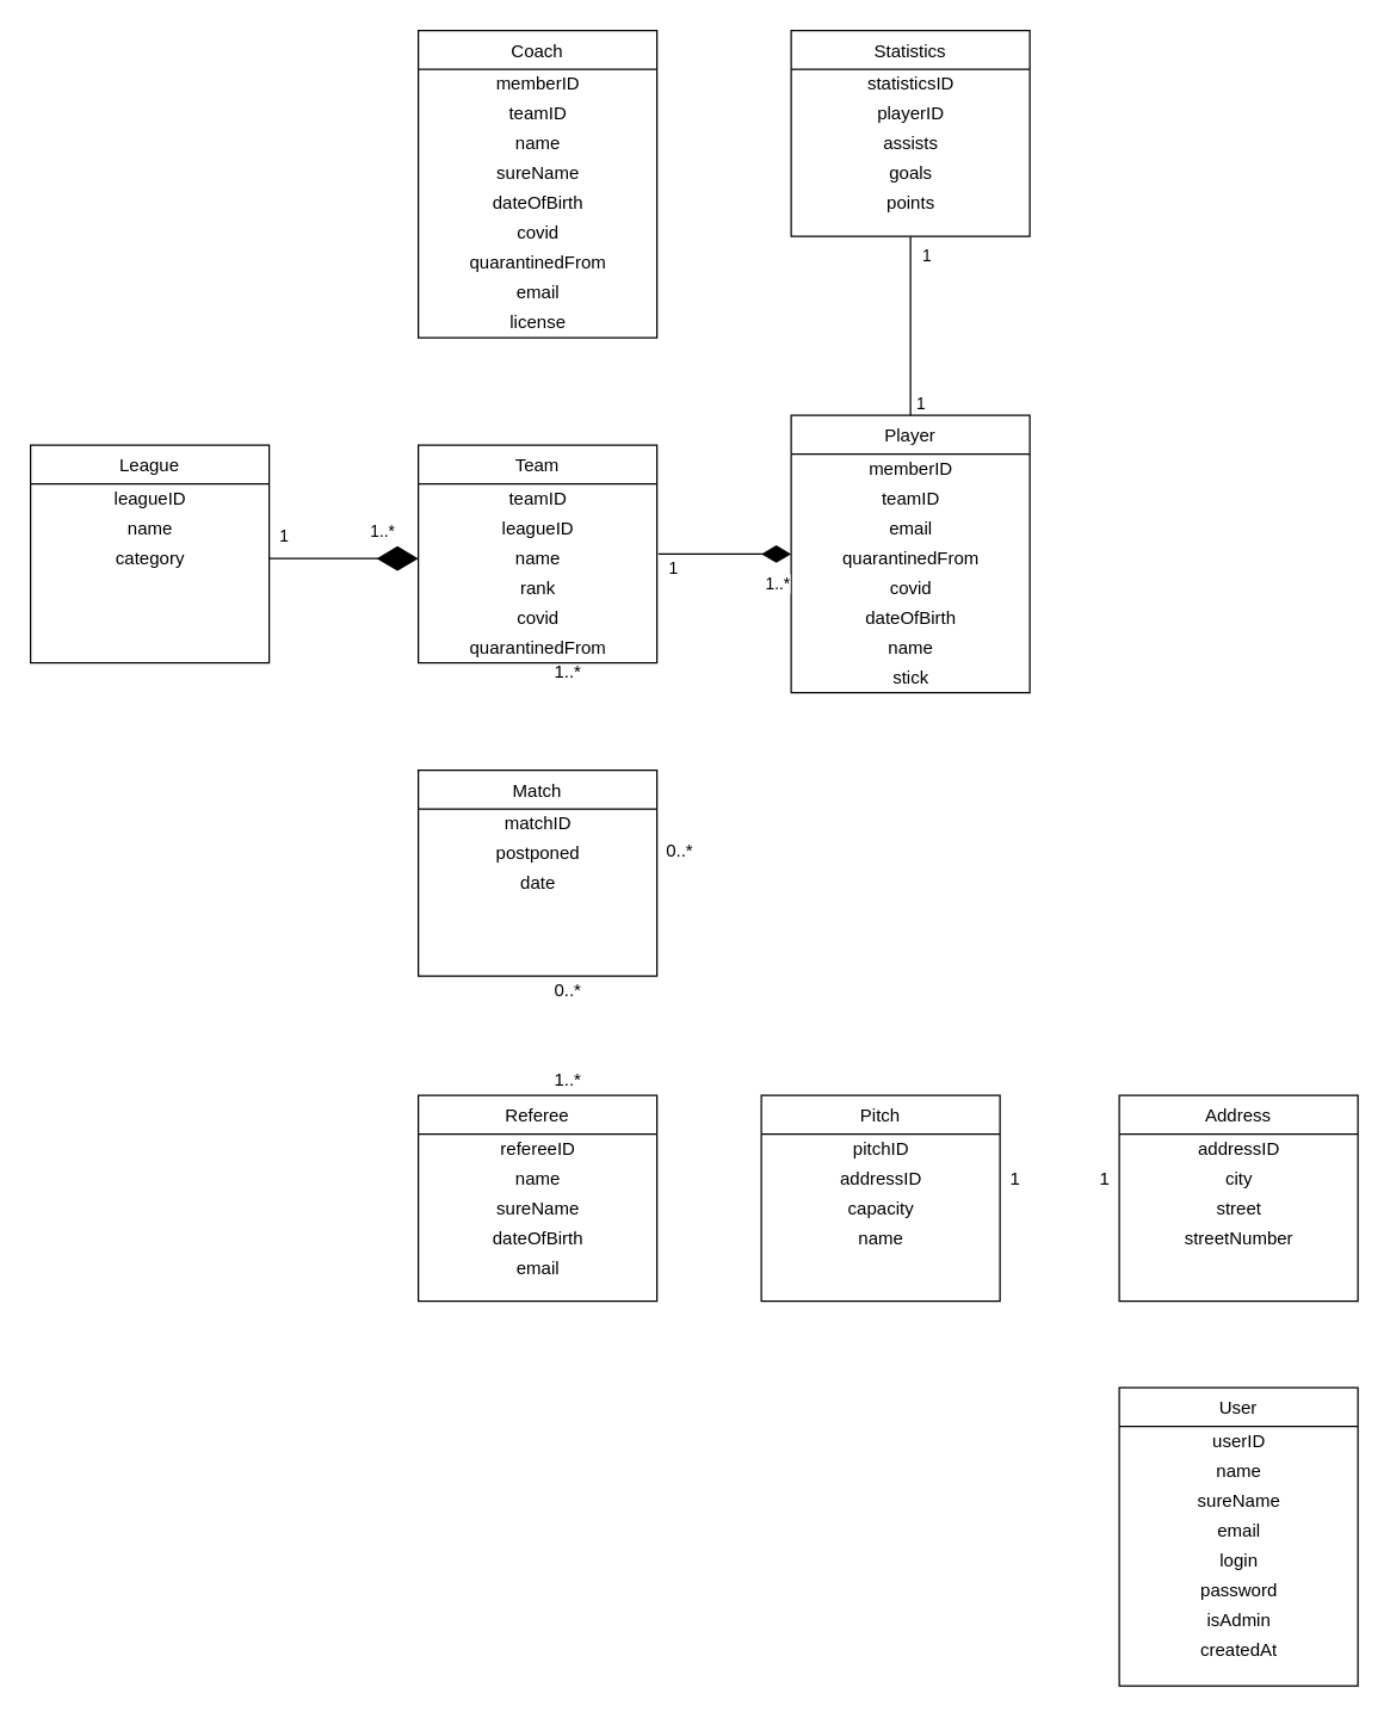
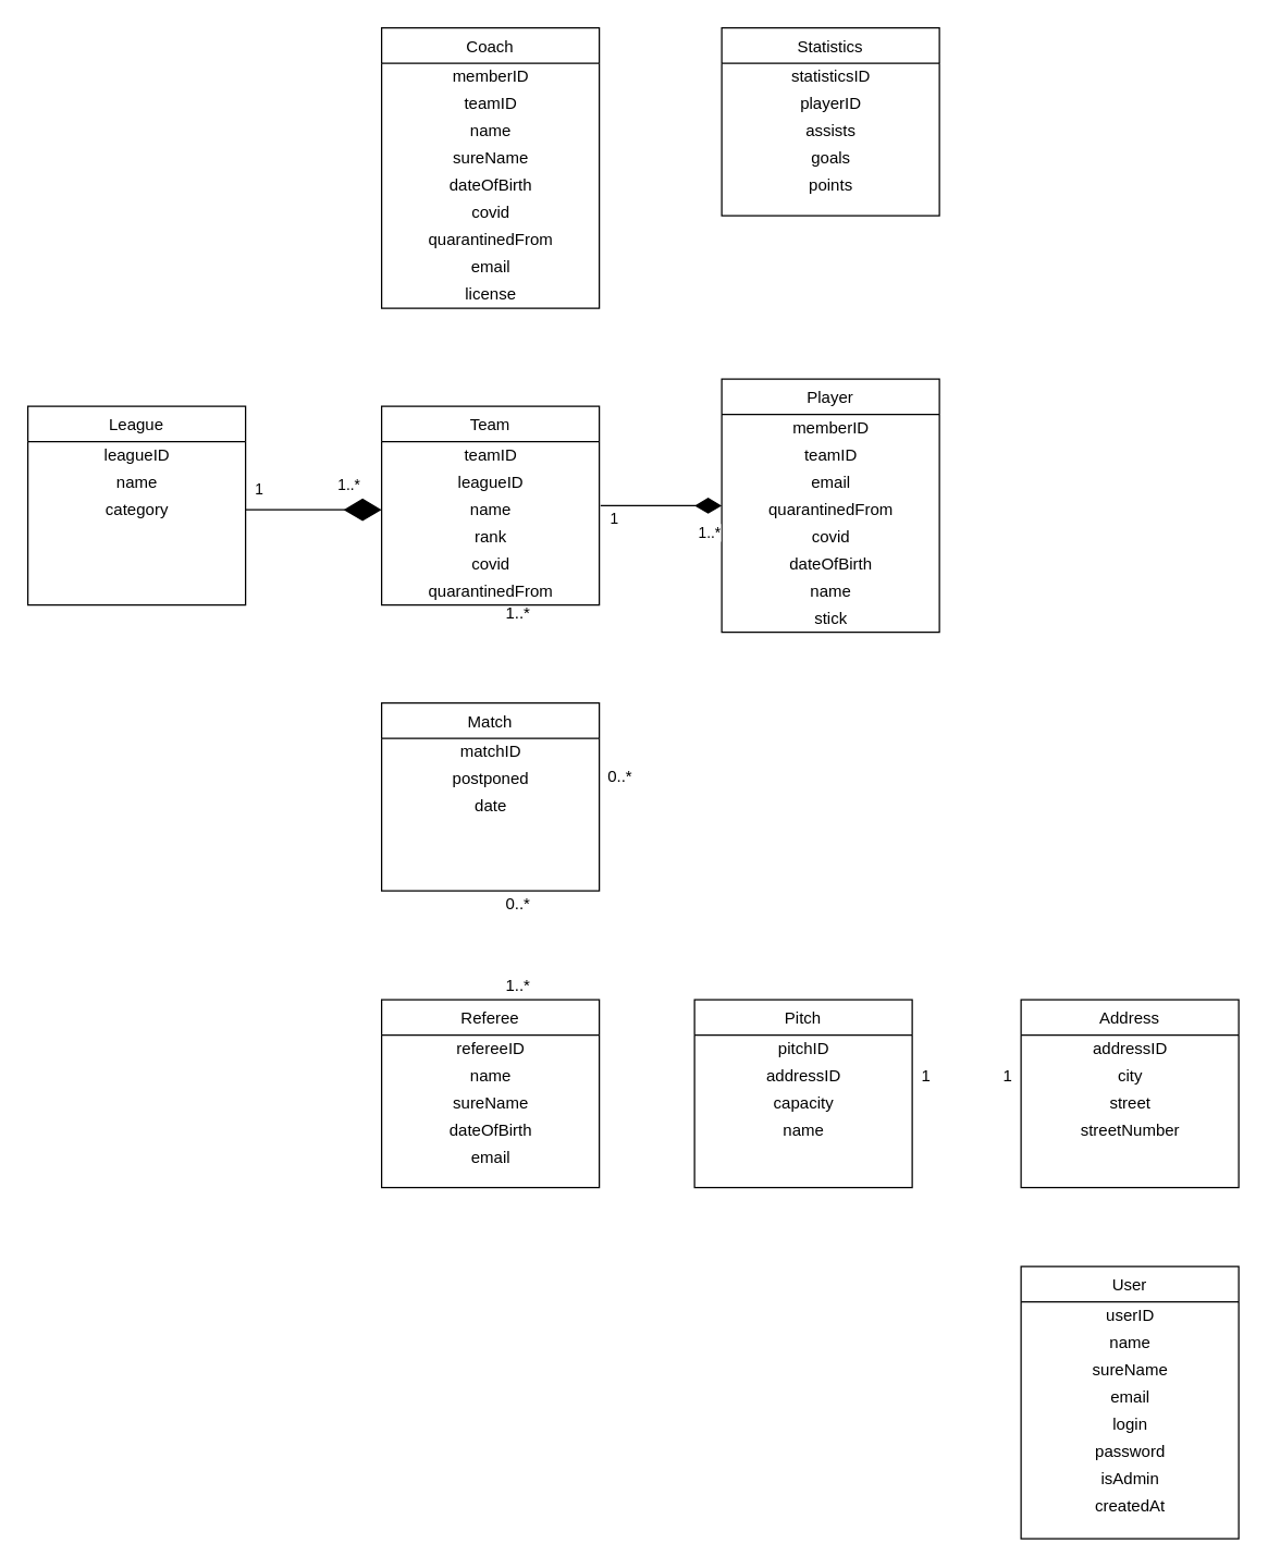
- <mxCell id="12" value="" style="edgeStyle=orthogonalEdgeStyle;orthogonalLoop=1;jettySize=auto;html=1;endArrow=none;endFill=0;startArrow=none;startFill=0;rounded=0;" edge="1" parent="1" source="15" target="24"><mxGeometry relative="1" as="geometry" /></mxCell>
- <mxCell id="13" value="1" style="edgeLabel;html=1;align=center;verticalAlign=middle;resizable=0;points=[];" vertex="1" connectable="0" parent="12"><mxGeometry x="-0.85" y="2" relative="1" as="geometry"><mxPoint x="8" as="offset" /></mxGeometry></mxCell>
- <mxCell id="14" value="1" style="edgeLabel;html=1;align=center;verticalAlign=middle;resizable=0;points=[];" vertex="1" connectable="0" parent="12"><mxGeometry x="0.883" relative="1" as="geometry"><mxPoint x="10" y="5" as="offset" /></mxGeometry></mxCell>
